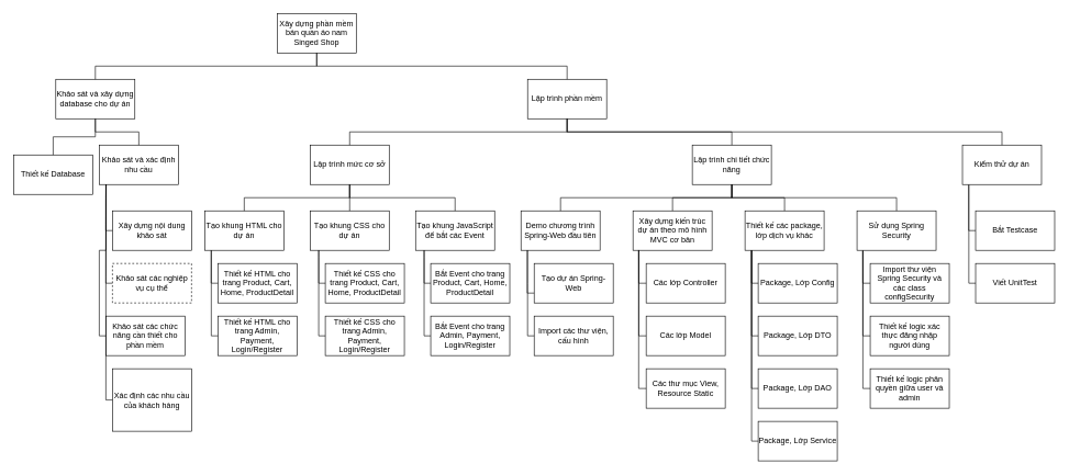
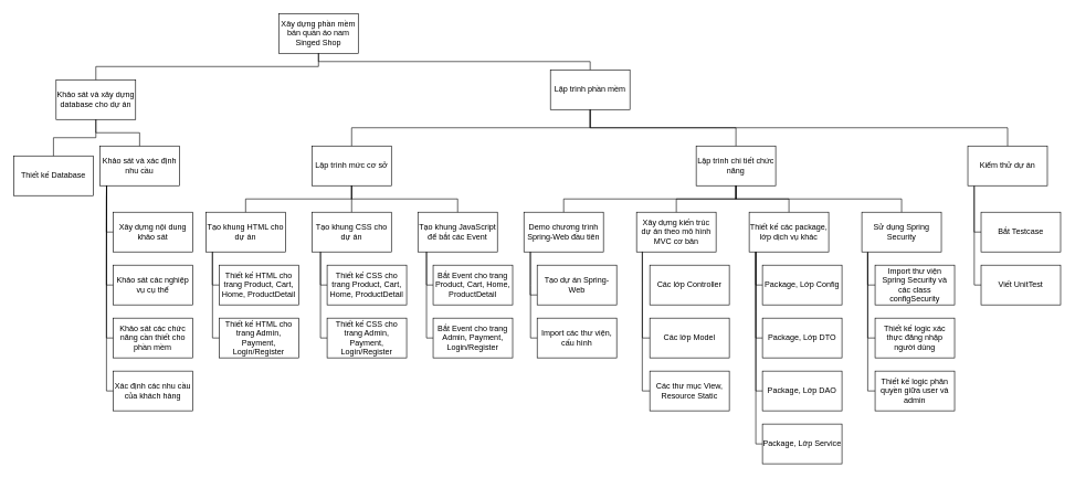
- <mxCell id="16" value="Lập trình phần mềm" style="rounded=0;whiteSpace=wrap;html=1;" vertex="1" parent="1"><mxGeometry x="800" y="120" width="120" height="60" as="geometry" /></mxCell>
+ <mxCell id="16" value="Lập trình phần mềm" style="rounded=0;whiteSpace=wrap;html=1;" vertex="1" parent="1"><mxGeometry x="830" y="105" width="120" height="60" as="geometry" /></mxCell>
- <mxCell id="6" value="Khảo sát các nghiệp vụ cụ thể" style="rounded=0;whiteSpace=wrap;html=1;dashed=1;" vertex="1" parent="1"><mxGeometry x="170" y="400" width="120" height="60" as="geometry" /></mxCell>
+ <mxCell id="6" value="Khảo sát các nghiệp vụ cụ thể" style="rounded=0;whiteSpace=wrap;html=1;" vertex="1" parent="1"><mxGeometry x="170" y="400" width="120" height="60" as="geometry" /></mxCell>
- <mxCell id="65" value="" style="endArrow=none;html=1;rounded=0;exitX=0;exitY=0.5;exitDx=0;exitDy=0;edgeStyle=orthogonalEdgeStyle;entryX=0.073;entryY=1.001;entryDx=0;entryDy=0;entryPerimeter=0;" edge="1" parent="1" source="42" target="41"><mxGeometry width="50" height="50" relative="1" as="geometry"><mxPoint x="970" y="560" as="sourcePoint" /><mxPoint x="960" y="390" as="targetPoint" /></mxGeometry></mxCell>
- <mxCell id="7" value="Khảo sát các chức năng cần thiết cho phần mềm" style="rounded=0;whiteSpace=wrap;html=1;" vertex="1" parent="1"><mxGeometry x="160" y="480" width="120" height="60" as="geometry" /></mxCell>
+ <mxCell id="7" value="Khảo sát các chức năng cần thiết cho phần mềm" style="rounded=0;whiteSpace=wrap;html=1;" vertex="1" parent="1"><mxGeometry x="170" y="480" width="120" height="60" as="geometry" /></mxCell>
- <mxCell id="8" value="Xác định các nhu cầu của khách hàng" style="rounded=0;whiteSpace=wrap;html=1;" vertex="1" parent="1"><mxGeometry x="170" y="560" width="120" height="95" as="geometry" /></mxCell>
+ <mxCell id="8" value="Xác định các nhu cầu của khách hàng" style="rounded=0;whiteSpace=wrap;html=1;" vertex="1" parent="1"><mxGeometry x="170" y="560" width="120" height="60" as="geometry" /></mxCell>
